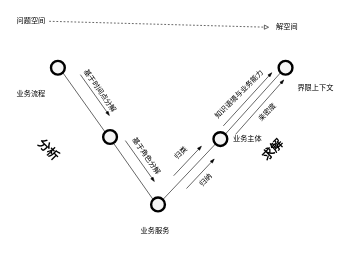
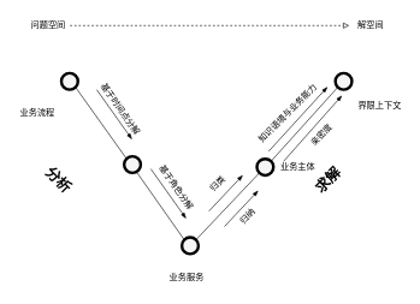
- <mxCell id="15" value="问题空间" style="text;html=1;strokeColor=none;fillColor=none;align=center;verticalAlign=middle;whiteSpace=wrap;rounded=0;strokeWidth=4;fontFamily=Tahoma;fontColor=#000000;fontStyle=0" parent="1" vertex="1"><mxGeometry x="21" y="20" width="60" height="30" as="geometry" /></mxCell>
+ <mxCell id="15" value="问题空间" style="text;html=1;strokeColor=none;fillColor=none;align=center;verticalAlign=middle;whiteSpace=wrap;rounded=0;strokeWidth=4;fontFamily=Tahoma;fontColor=#000000;fontStyle=0" parent="1" vertex="1"><mxGeometry x="36" y="20" width="60" height="30" as="geometry" /></mxCell>
- <mxCell id="16" value="解空间" style="text;html=1;strokeColor=none;fillColor=none;align=center;verticalAlign=middle;whiteSpace=wrap;rounded=0;strokeWidth=4;fontFamily=Tahoma;fontColor=#000000;fontStyle=0" parent="1" vertex="1"><mxGeometry x="448" y="30" width="60" height="30" as="geometry" /></mxCell>
+ <mxCell id="16" value="解空间" style="text;html=1;strokeColor=none;fillColor=none;align=center;verticalAlign=middle;whiteSpace=wrap;rounded=0;strokeWidth=4;fontFamily=Tahoma;fontColor=#000000;fontStyle=0" parent="1" vertex="1"><mxGeometry x="483" y="20" width="60" height="30" as="geometry" /></mxCell>
